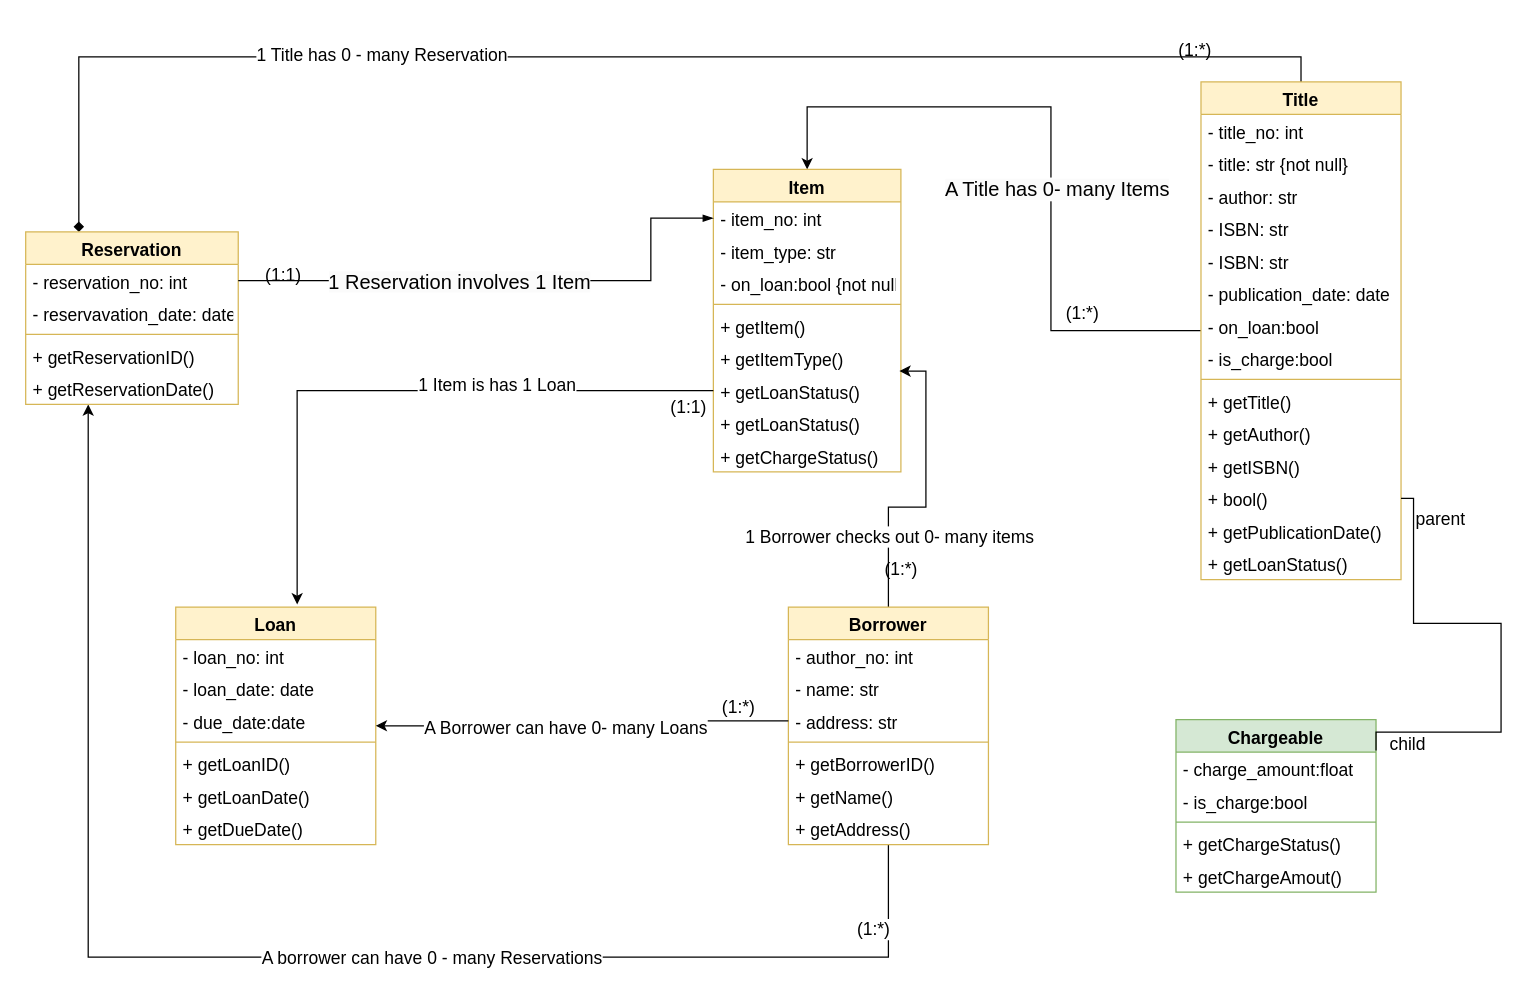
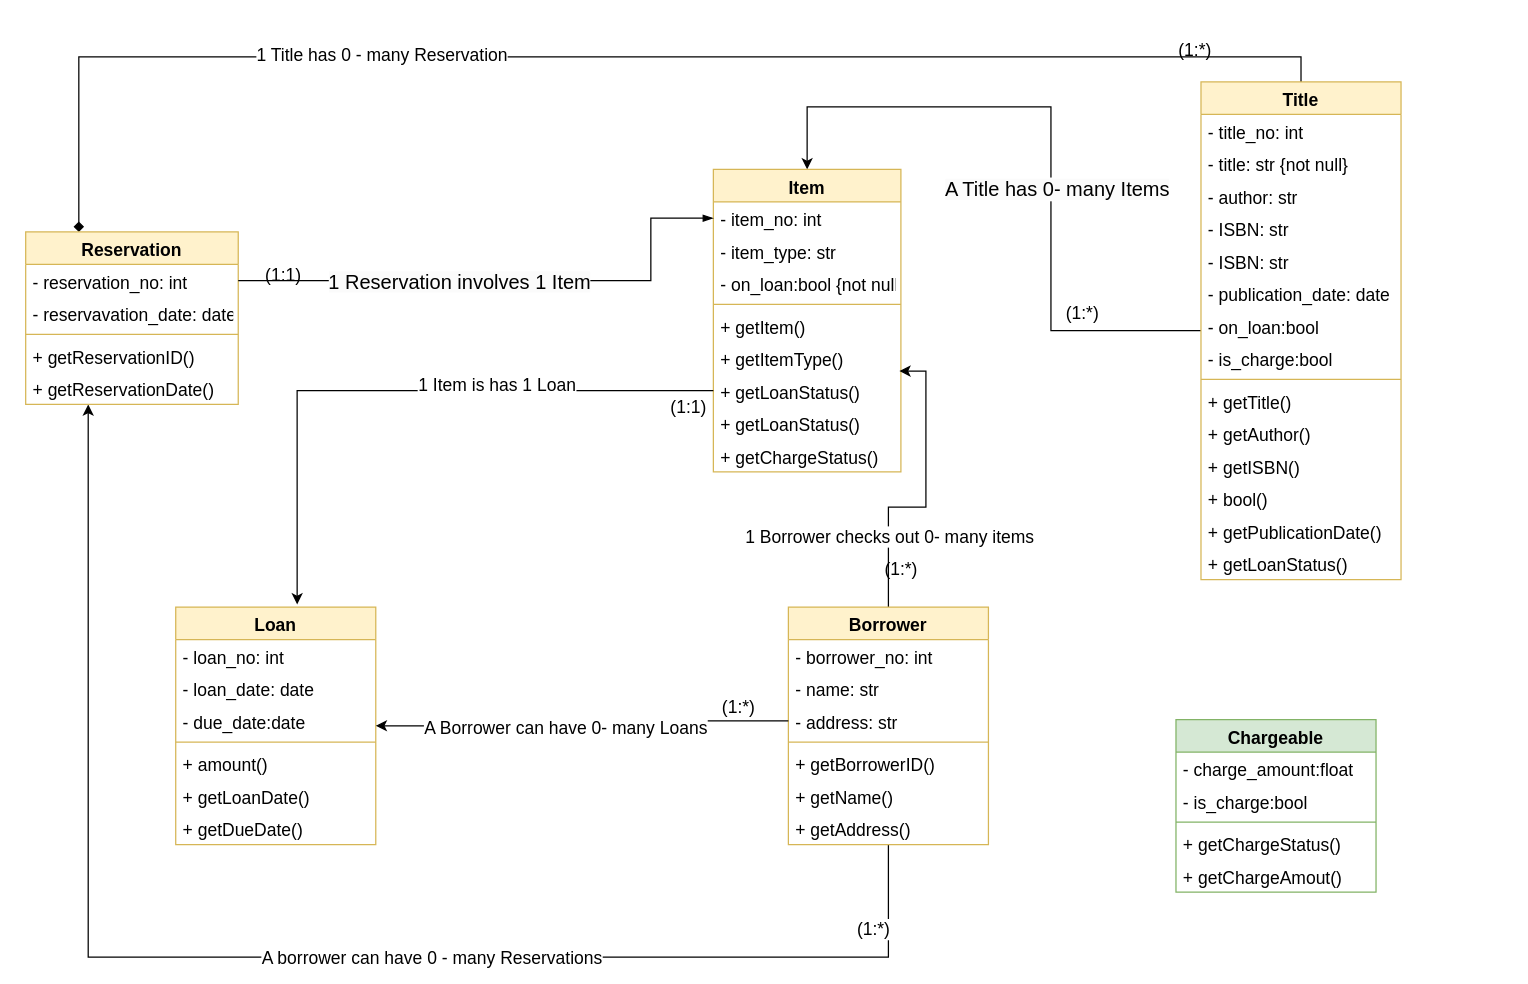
- <mxCell id="81" value="" style="endArrow=none;html=1;edgeStyle=orthogonalEdgeStyle;rounded=0;strokeColor=default;fontSize=14;exitX=1;exitY=0.5;exitDx=0;exitDy=0;entryX=1;entryY=-0.051;entryDx=0;entryDy=0;entryPerimeter=0;" edge="1" parent="1" source="19" target="60"><mxGeometry relative="1" as="geometry"><mxPoint x="990" y="515" as="sourcePoint" /><mxPoint x="1110" y="585" as="targetPoint" /><Array as="points"><mxPoint x="1130" y="398" /><mxPoint x="1130" y="498" /><mxPoint x="1200" y="498" /><mxPoint x="1200" y="585" /><mxPoint x="1100" y="585" /></Array></mxGeometry></mxCell>
- <mxCell id="82" value="parent" style="edgeLabel;resizable=0;html=1;align=left;verticalAlign=bottom;fontSize=14;" connectable="0" vertex="1" parent="81"><mxGeometry x="-1" relative="1" as="geometry"><mxPoint x="10" y="27" as="offset" /></mxGeometry></mxCell>
- <mxCell id="83" value="child" style="edgeLabel;resizable=0;html=1;align=right;verticalAlign=bottom;fontSize=14;" connectable="0" vertex="1" parent="81"><mxGeometry x="1" relative="1" as="geometry"><mxPoint x="40" y="5" as="offset" /></mxGeometry></mxCell>
- <mxCell id="38" value="- author_no: int" style="text;strokeColor=none;fillColor=none;align=left;verticalAlign=top;spacingLeft=4;spacingRight=4;overflow=hidden;rotatable=0;points=[[0,0.5],[1,0.5]];portConstraint=eastwest;fontSize=14;" parent="37" vertex="1"><mxGeometry y="26" width="160" height="26" as="geometry" /></mxCell>
+ <mxCell id="38" value="- borrower_no: int" style="text;strokeColor=none;fillColor=none;align=left;verticalAlign=top;spacingLeft=4;spacingRight=4;overflow=hidden;rotatable=0;points=[[0,0.5],[1,0.5]];portConstraint=eastwest;fontSize=14;" parent="37" vertex="1"><mxGeometry y="26" width="160" height="26" as="geometry" /></mxCell>
- <mxCell id="56" value="+ getLoanID()&#10;" style="text;strokeColor=none;fillColor=none;align=left;verticalAlign=top;spacingLeft=4;spacingRight=4;overflow=hidden;rotatable=0;points=[[0,0.5],[1,0.5]];portConstraint=eastwest;fontSize=14;" parent="51" vertex="1"><mxGeometry y="112" width="160" height="26" as="geometry" /></mxCell>
+ <mxCell id="56" value="+ amount()&#10;" style="text;strokeColor=none;fillColor=none;align=left;verticalAlign=top;spacingLeft=4;spacingRight=4;overflow=hidden;rotatable=0;points=[[0,0.5],[1,0.5]];portConstraint=eastwest;fontSize=14;" parent="51" vertex="1"><mxGeometry y="112" width="160" height="26" as="geometry" /></mxCell>
